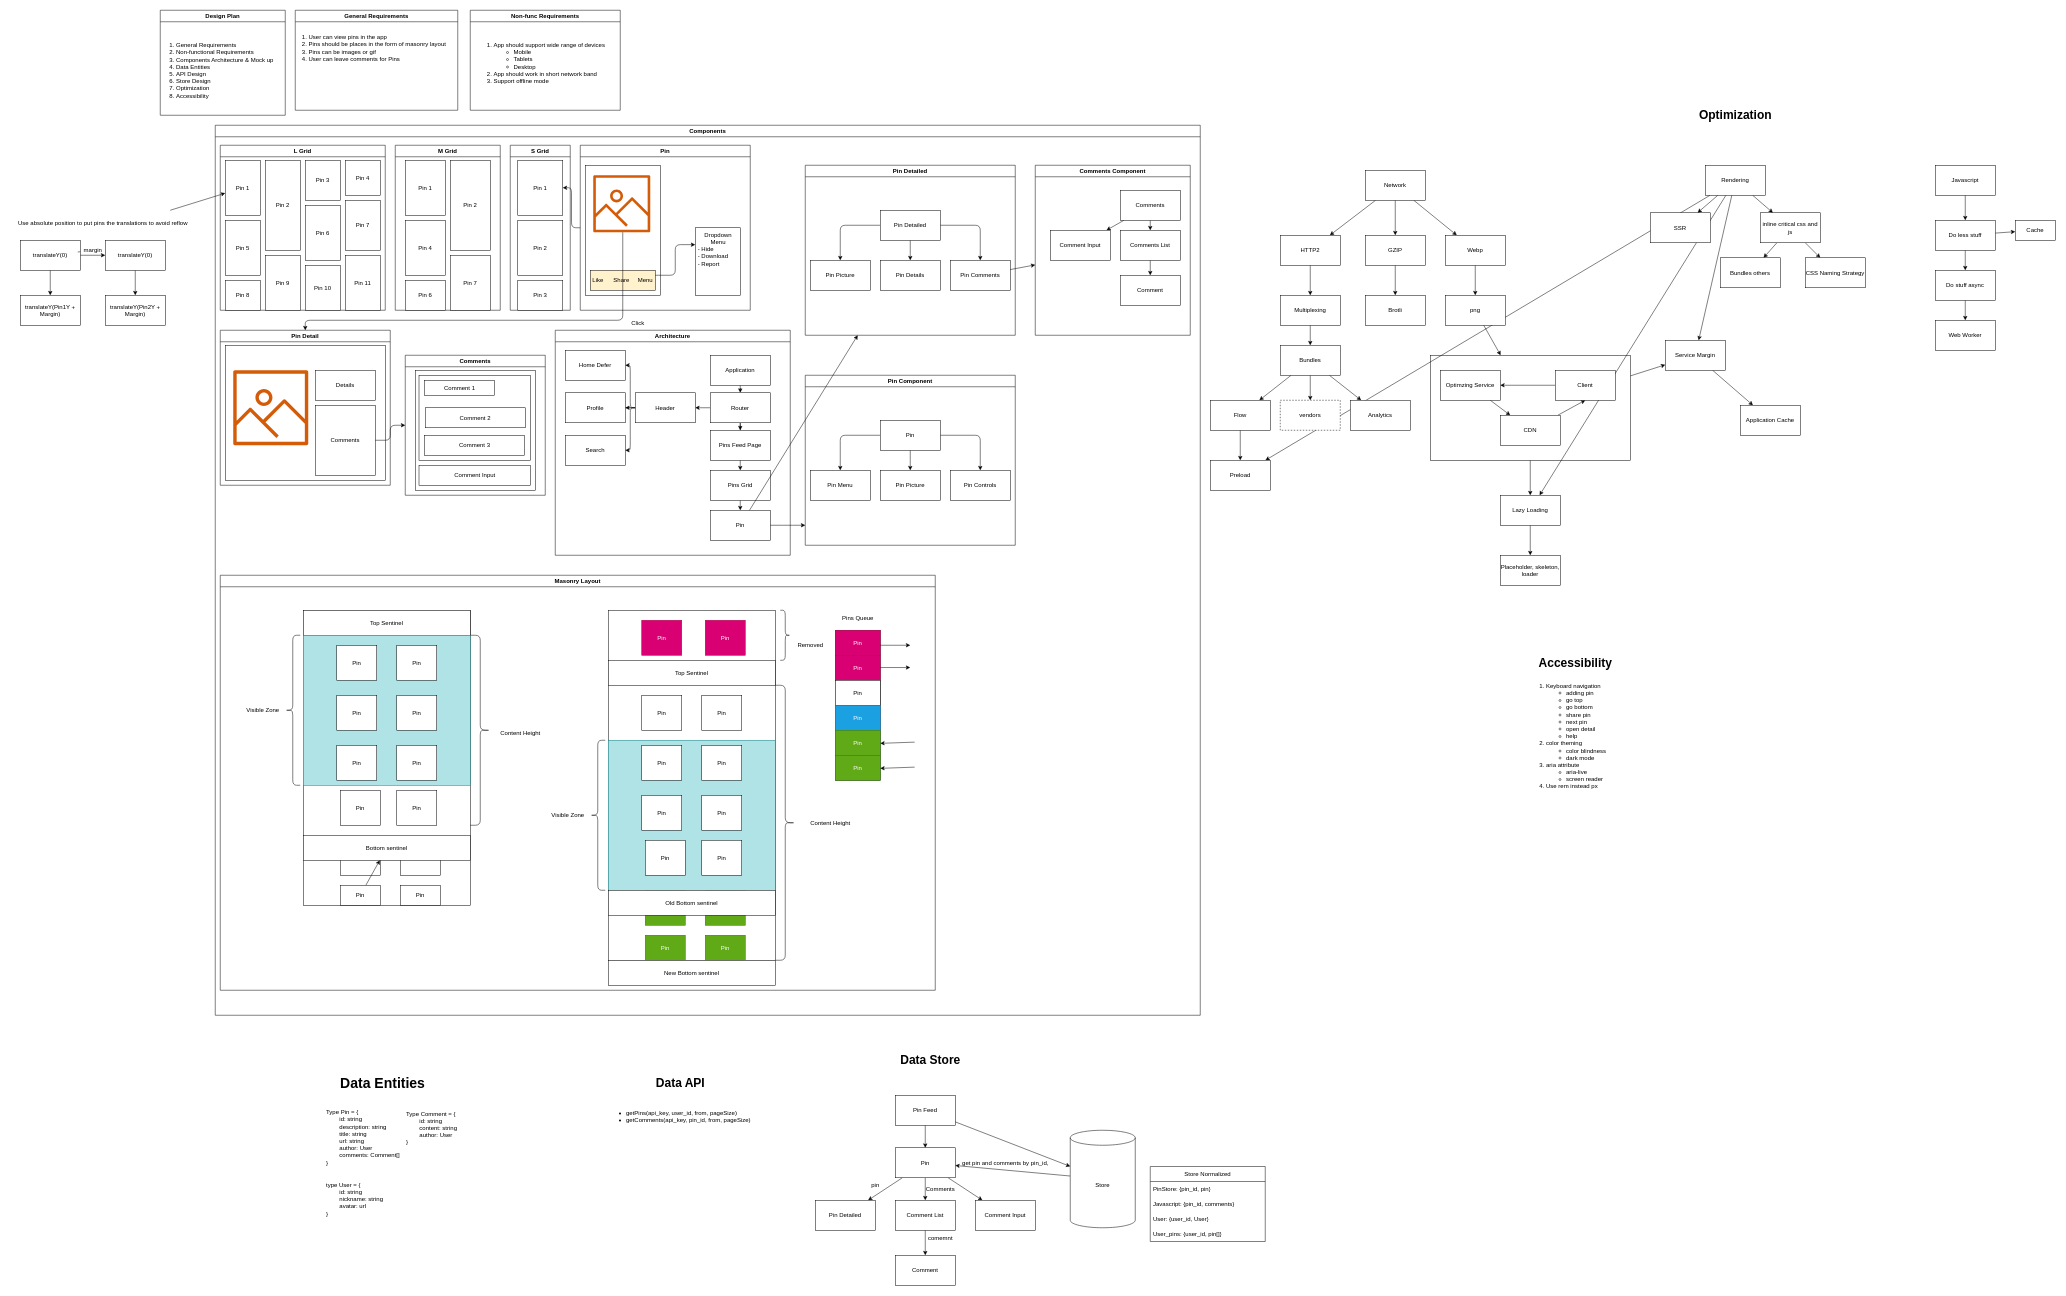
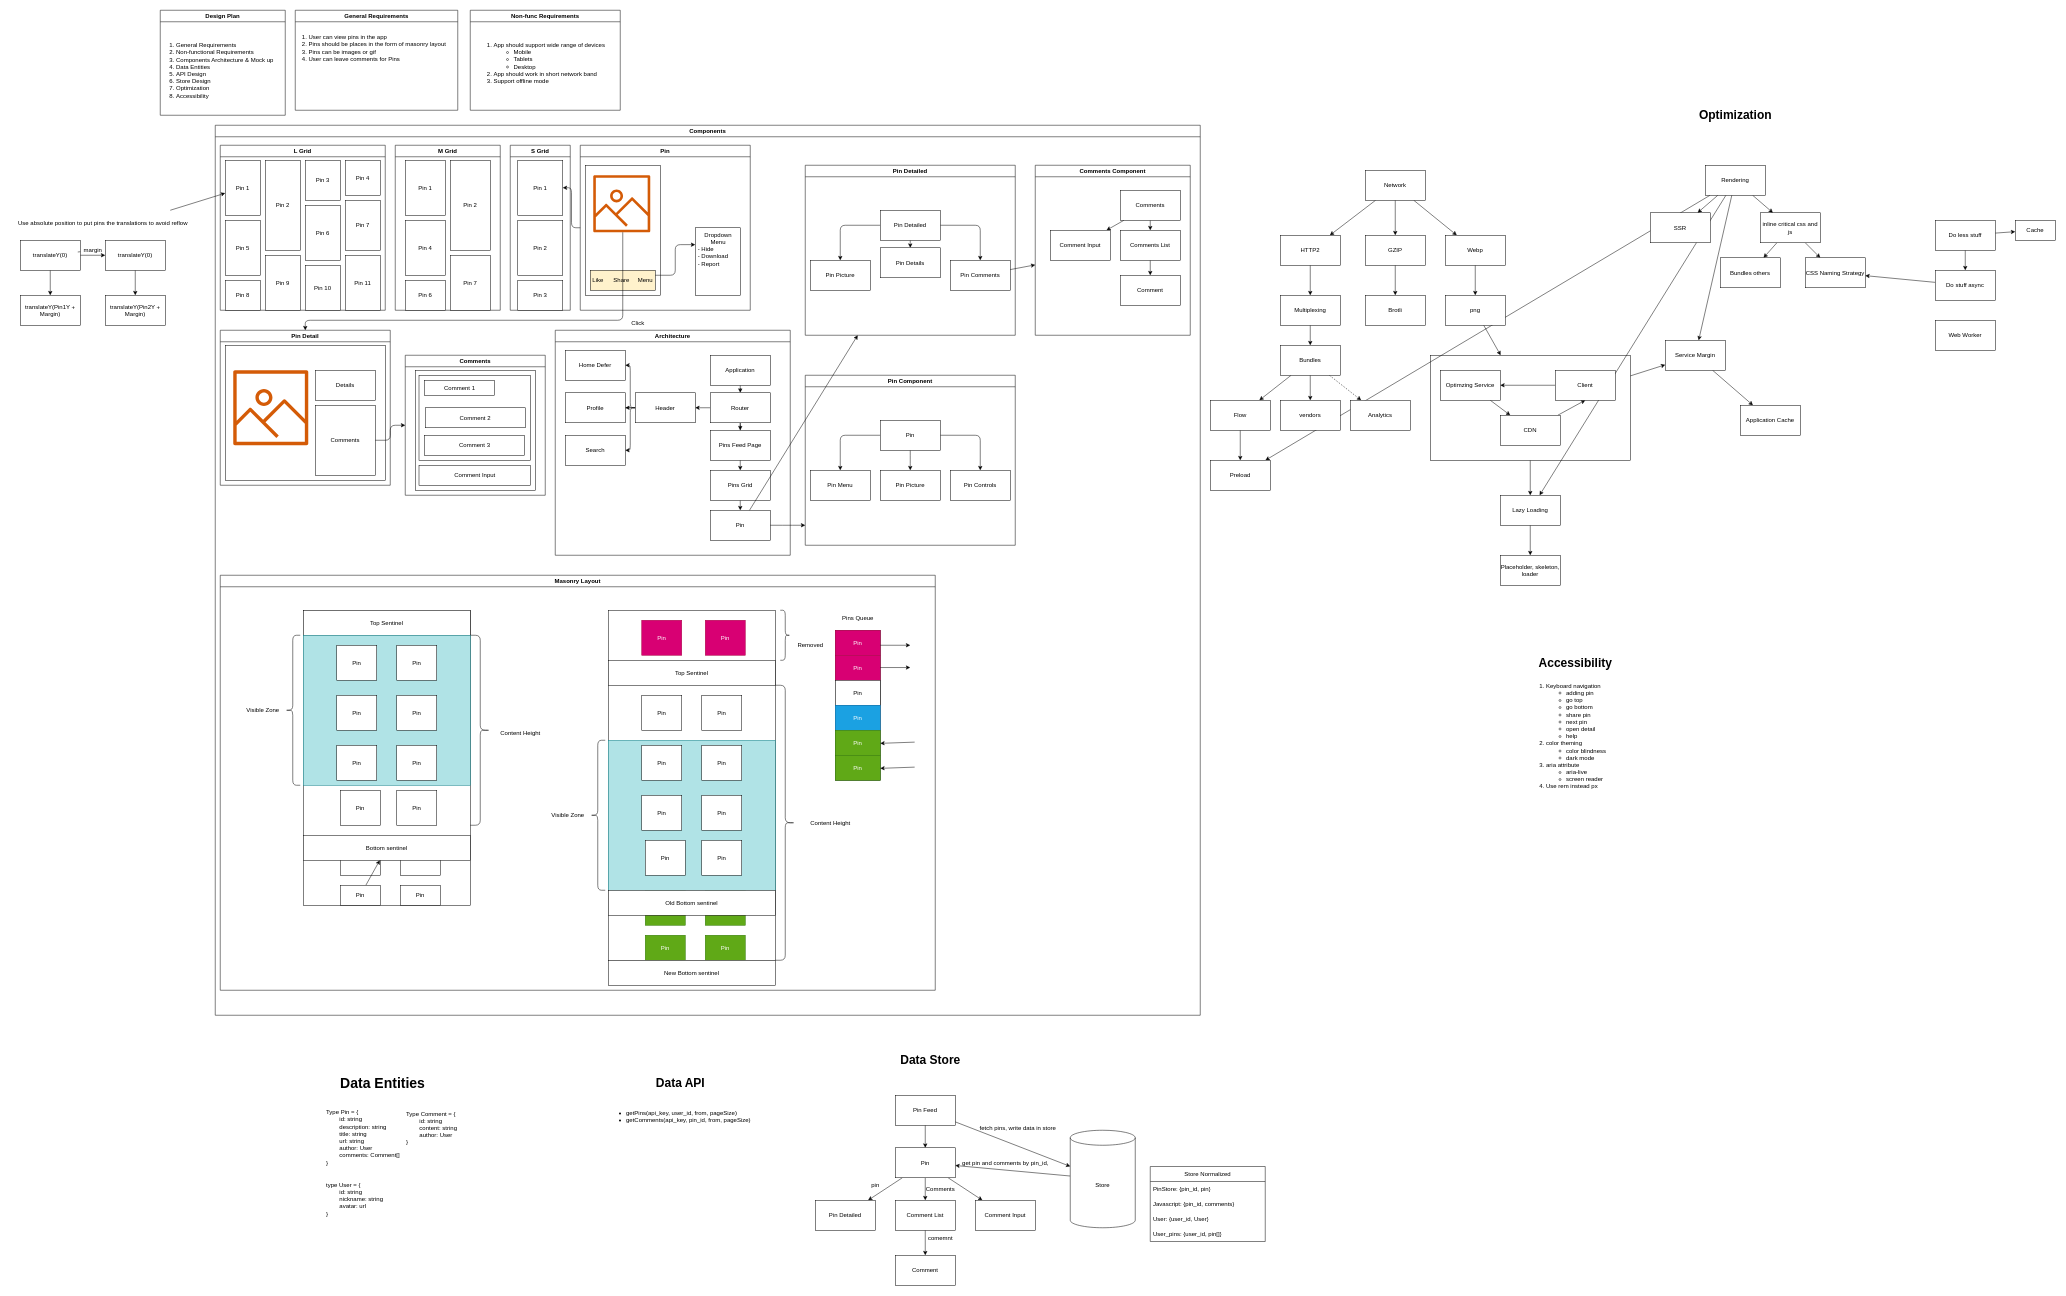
- <mxCell id="218" value="Javascript" style="rounded=0;whiteSpace=wrap;html=1;strokeColor=default;fontSize=12;fillColor=default;" vertex="1" parent="1"><mxGeometry x="3870" y="330" width="120" height="60" as="geometry" /></mxCell>
- <mxCell id="217" style="edgeStyle=none;html=1;fontSize=12;startArrow=none;startFill=0;endArrow=classic;endFill=1;" edge="1" parent="1" source="218" target="256"><mxGeometry relative="1" as="geometry" /></mxCell>
- <mxCell id="86" value="Pin Details" style="whiteSpace=wrap;html=1;strokeColor=default;fillColor=default;" vertex="1" parent="81"><mxGeometry x="150" y="190" width="120" height="60" as="geometry" /></mxCell>
+ <mxCell id="86" value="Pin Details" style="whiteSpace=wrap;html=1;strokeColor=default;fillColor=default;" vertex="1" parent="81"><mxGeometry x="150" y="165" width="120" height="60" as="geometry" /></mxCell>
- <mxCell id="257" style="edgeStyle=none;html=1;fontSize=12;startArrow=none;startFill=0;endArrow=classic;endFill=1;" edge="1" parent="1" source="258" target="259"><mxGeometry relative="1" as="geometry" /></mxCell>
+ <mxCell id="257" style="edgeStyle=none;html=1;fontSize=12;startArrow=none;startFill=0;endArrow=classic;endFill=1;" edge="1" parent="1" source="258" target="253"><mxGeometry relative="1" as="geometry" /></mxCell>
- <mxCell id="228" style="edgeStyle=none;html=1;fontSize=12;startArrow=none;startFill=0;endArrow=classic;endFill=1;" edge="1" parent="1" source="229" target="233"><mxGeometry relative="1" as="geometry" /></mxCell>
+ <mxCell id="228" style="edgeStyle=none;html=1;fontSize=12;startArrow=none;startFill=0;endArrow=classic;endFill=1;dashed=1;" edge="1" parent="1" source="229" target="233"><mxGeometry relative="1" as="geometry" /></mxCell>
- <mxCell id="232" value="vendors" style="whiteSpace=wrap;html=1;strokeColor=default;fontSize=12;fillColor=default;dashed=1;" vertex="1" parent="1"><mxGeometry x="2560" y="800" width="120" height="60" as="geometry" /></mxCell>
+ <mxCell id="232" value="vendors" style="whiteSpace=wrap;html=1;strokeColor=default;fontSize=12;fillColor=default;" vertex="1" parent="1"><mxGeometry x="2560" y="800" width="120" height="60" as="geometry" /></mxCell>
+ <mxCell id="201" value="fetch pins, write data in store" style="text;html=1;align=center;verticalAlign=middle;resizable=0;points=[];autosize=1;strokeColor=none;fillColor=none;fontSize=12;" vertex="1" parent="1"><mxGeometry x="1945" y="2240" width="180" height="30" as="geometry" /></mxCell>
